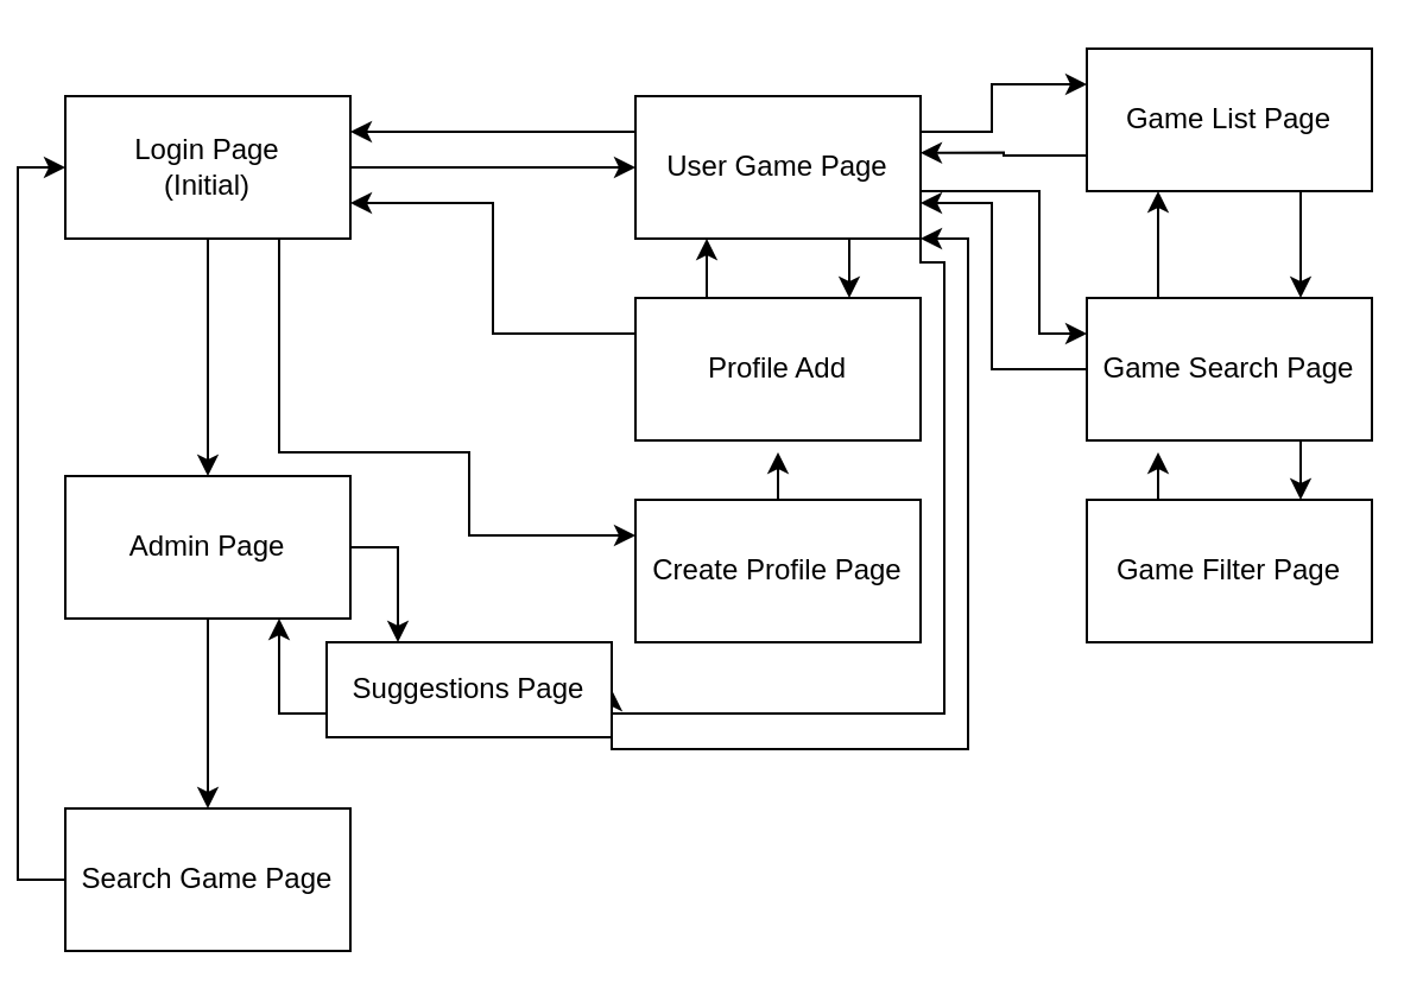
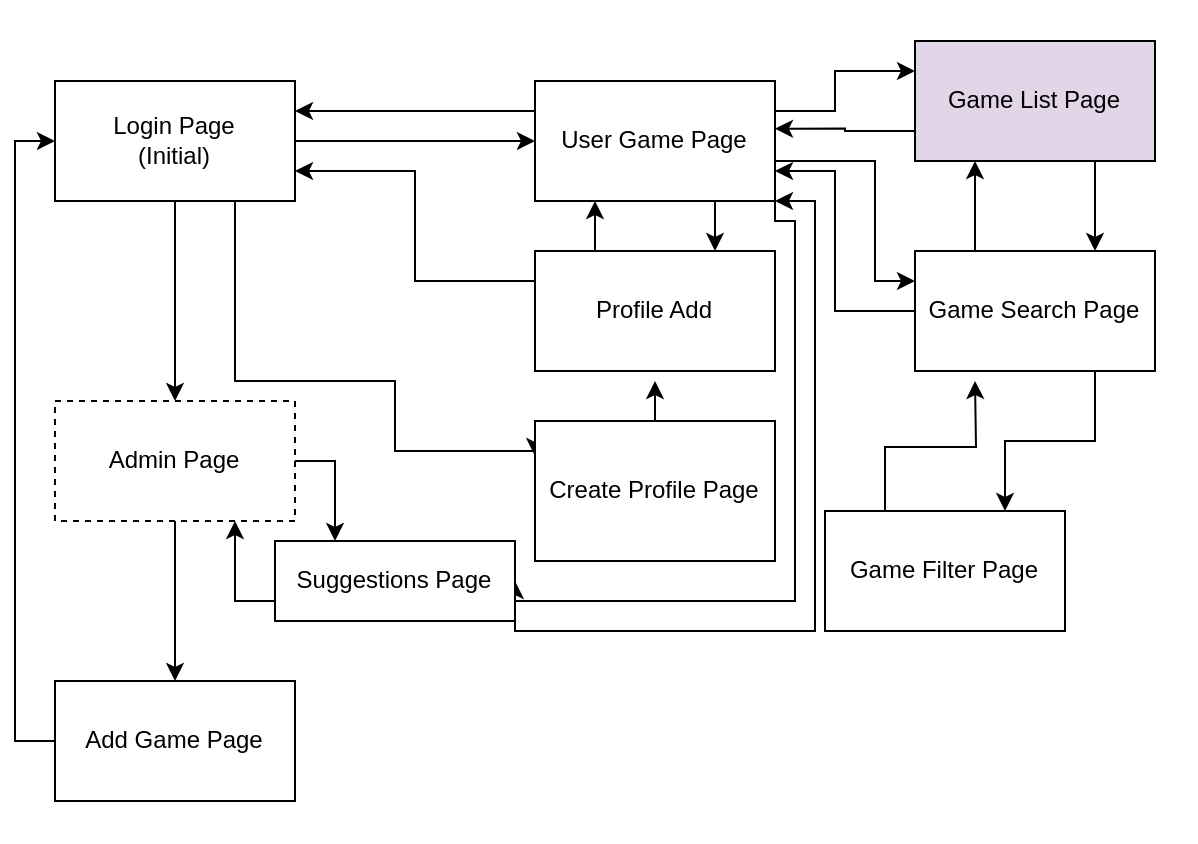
- <mxCell id="21" value="Game List Page" style="rounded=0;whiteSpace=wrap;html=1;" vertex="1" parent="1"><mxGeometry x="450" y="20" width="120" height="60" as="geometry" /></mxCell>
+ <mxCell id="21" value="Game List Page" style="rounded=0;whiteSpace=wrap;html=1;fillColor=#e1d5e7;" vertex="1" parent="1"><mxGeometry x="450" y="20" width="120" height="60" as="geometry" /></mxCell>
- <mxCell id="24" value="Admin Page" style="rounded=0;whiteSpace=wrap;html=1;" vertex="1" parent="1"><mxGeometry x="20" y="200" width="120" height="60" as="geometry" /></mxCell>
+ <mxCell id="24" value="Admin Page" style="rounded=0;whiteSpace=wrap;html=1;dashed=1;" vertex="1" parent="1"><mxGeometry x="20" y="200" width="120" height="60" as="geometry" /></mxCell>
- <mxCell id="33" value="Create Profile Page" style="rounded=0;whiteSpace=wrap;html=1;" vertex="1" parent="1"><mxGeometry x="260" y="210" width="120" height="60" as="geometry" /></mxCell>
+ <mxCell id="33" value="Create Profile Page" style="rounded=0;whiteSpace=wrap;html=1;" vertex="1" parent="1"><mxGeometry x="260" y="210" width="120" height="70" as="geometry" /></mxCell>
- <mxCell id="31" value="Game Filter Page" style="rounded=0;whiteSpace=wrap;html=1;" vertex="1" parent="1"><mxGeometry x="450" y="210" width="120" height="60" as="geometry" /></mxCell>
+ <mxCell id="31" value="Game Filter Page" style="rounded=0;whiteSpace=wrap;html=1;" vertex="1" parent="1"><mxGeometry x="405" y="255" width="120" height="60" as="geometry" /></mxCell>
- <mxCell id="29" value="Search Game Page" style="rounded=0;whiteSpace=wrap;html=1;" vertex="1" parent="1"><mxGeometry x="20" y="340" width="120" height="60" as="geometry" /></mxCell>
+ <mxCell id="29" value="Add Game Page" style="rounded=0;whiteSpace=wrap;html=1;" vertex="1" parent="1"><mxGeometry x="20" y="340" width="120" height="60" as="geometry" /></mxCell>
